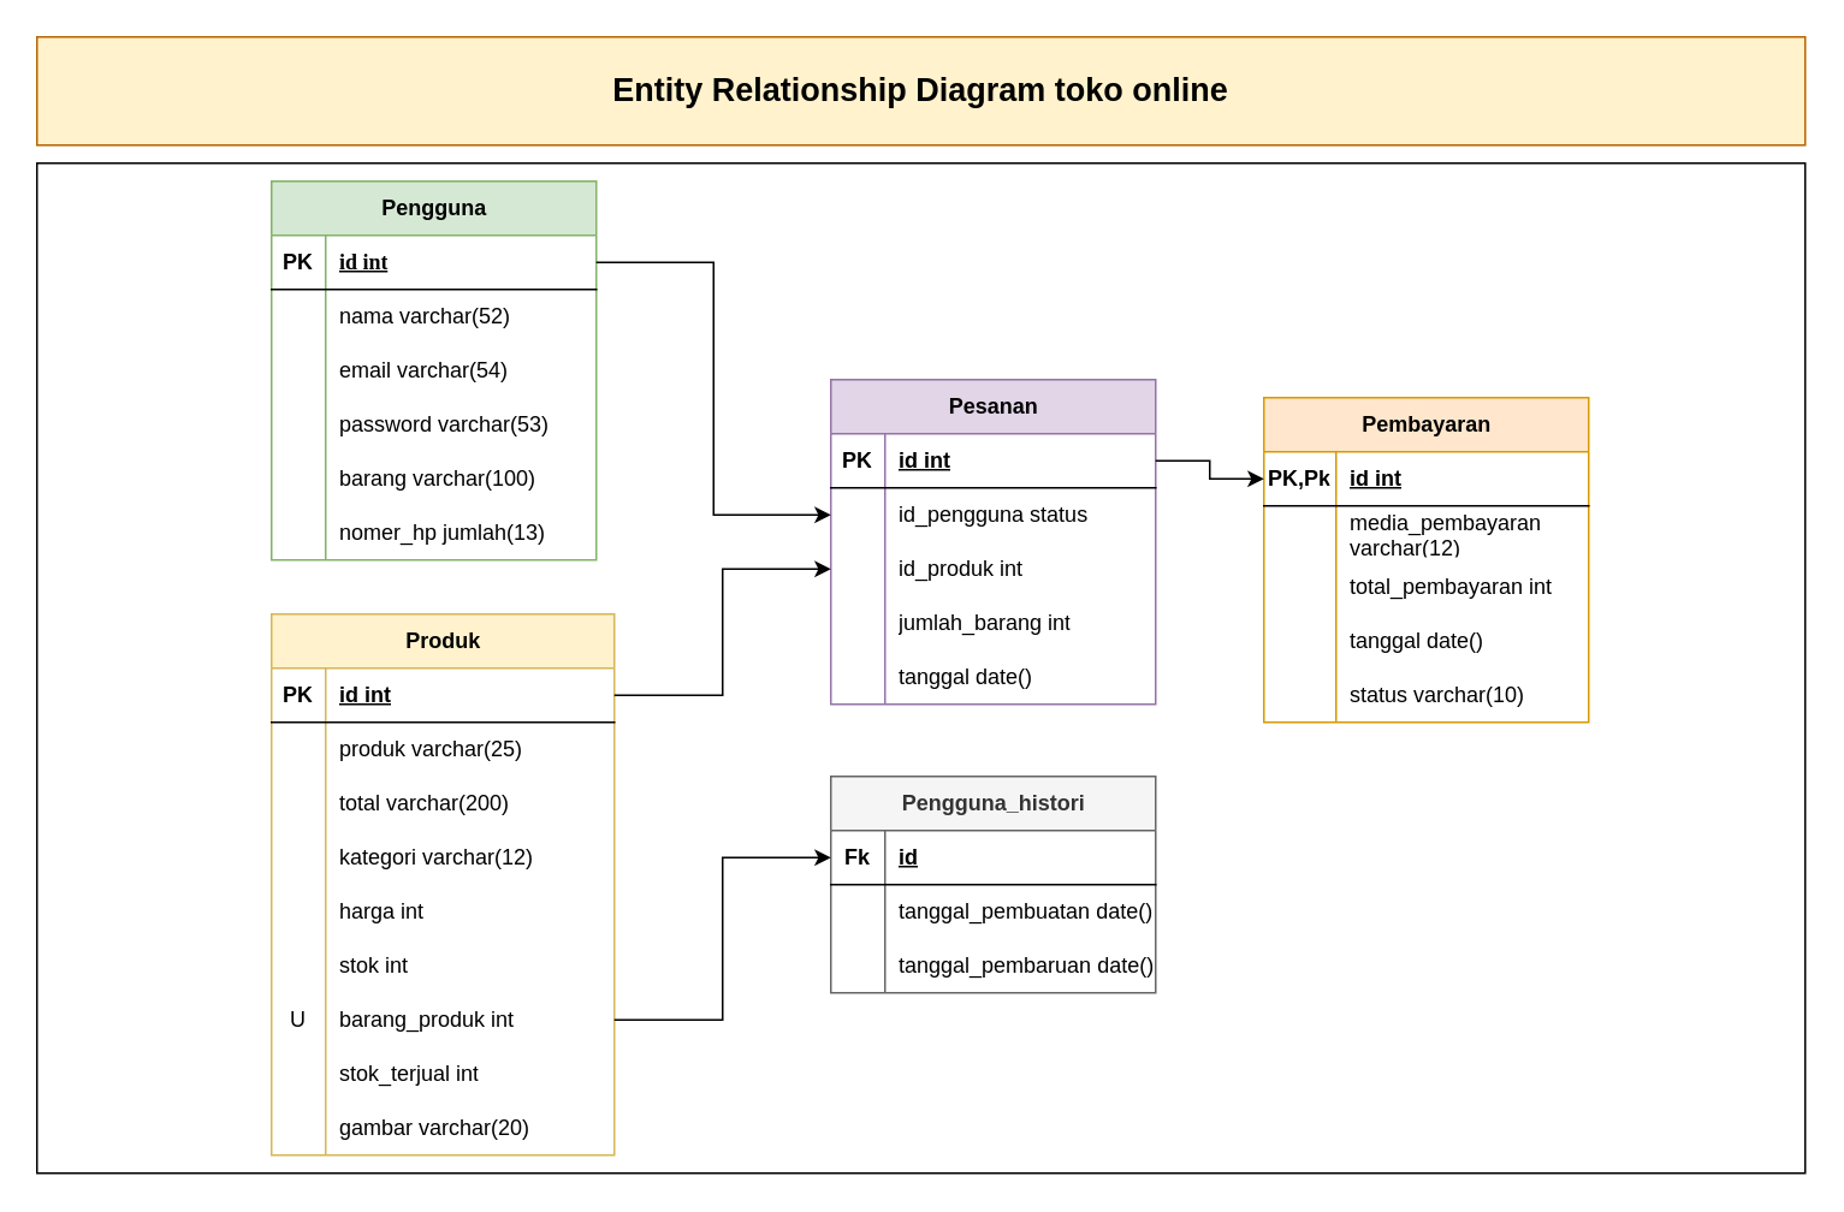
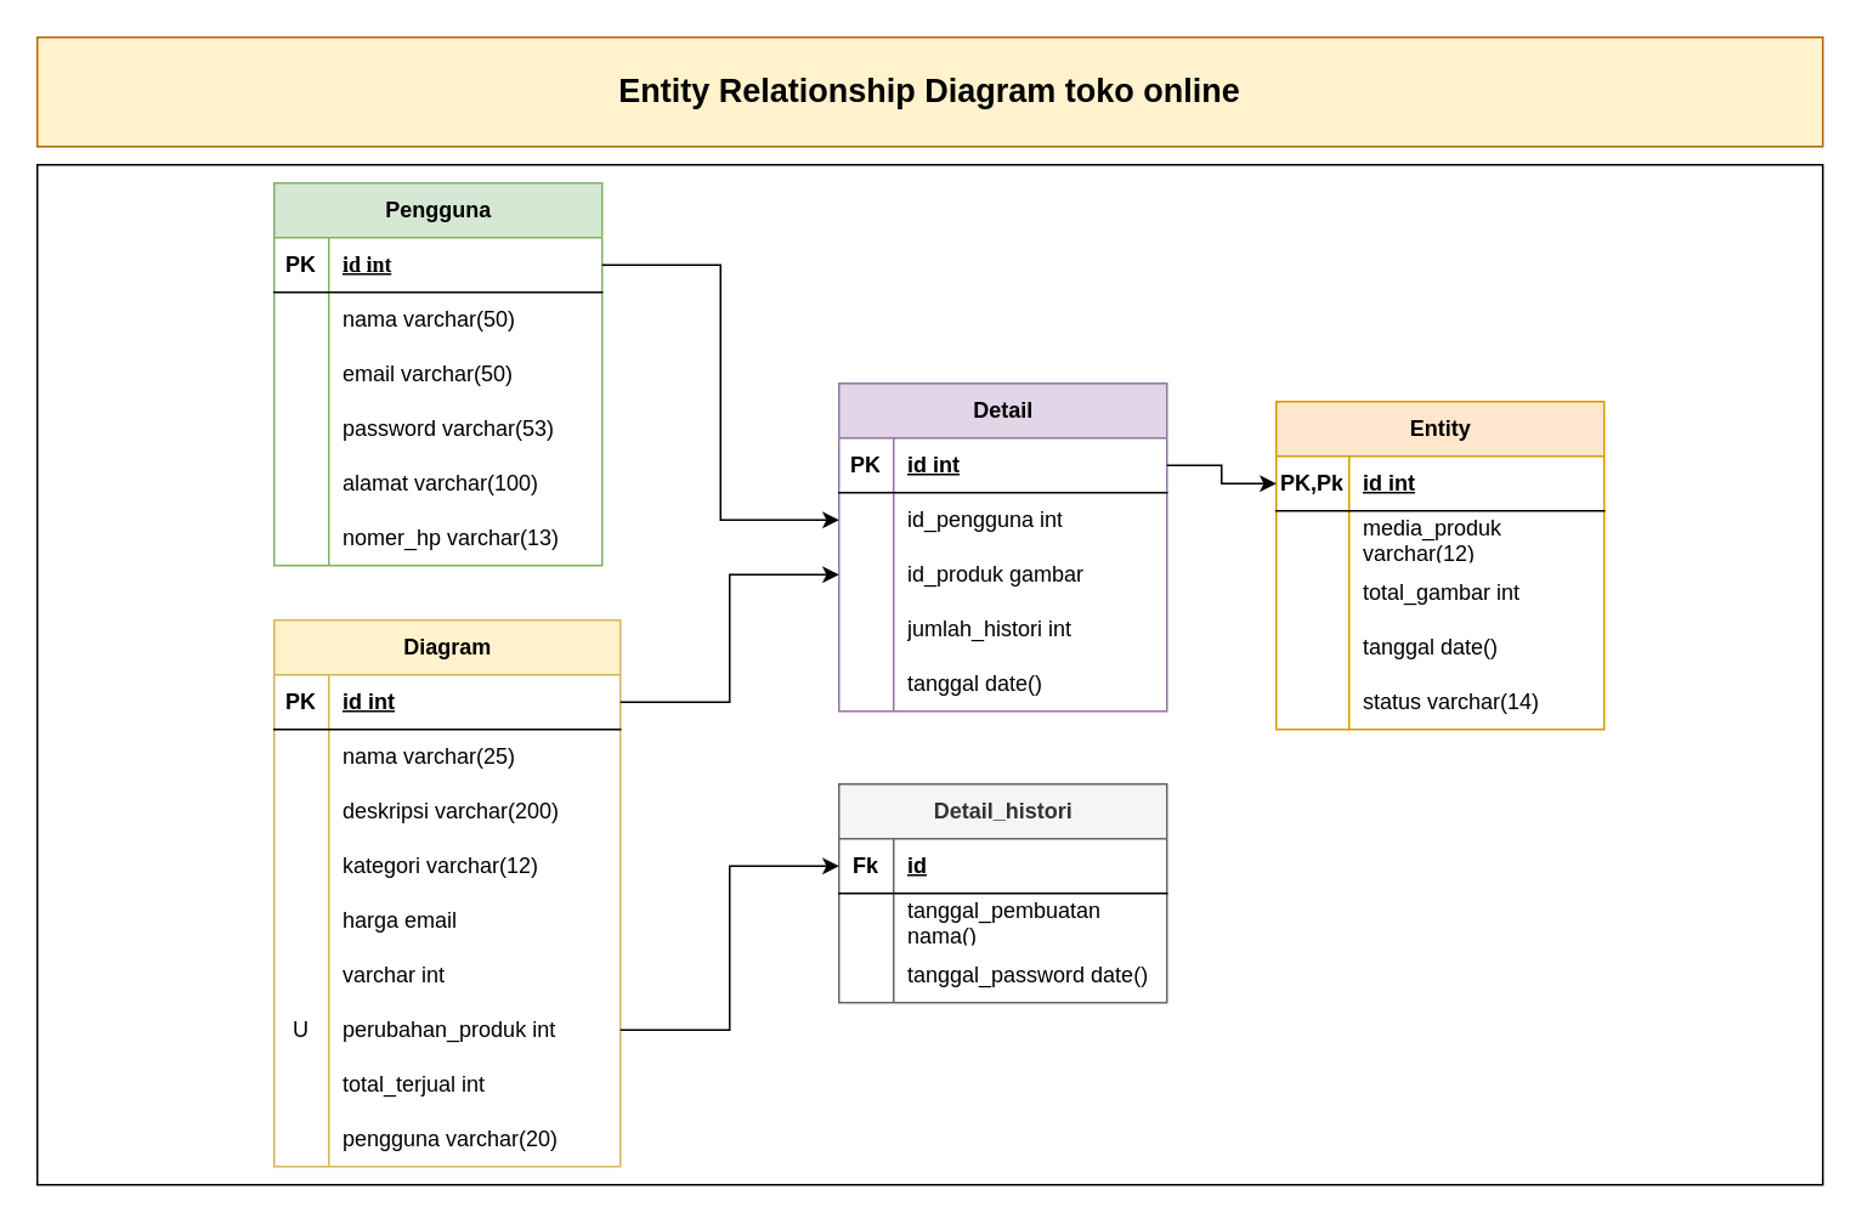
- <mxCell id="37" value="nama varchar(52)" style="shape=partialRectangle;connectable=0;fillColor=none;top=0;left=0;bottom=0;right=0;align=left;spacingLeft=6;overflow=hidden;whiteSpace=wrap;html=1;" parent="35" vertex="1"><mxGeometry x="30" width="150" height="30" as="geometry"><mxRectangle width="150" height="30" as="alternateBounds" /></mxGeometry></mxCell>
+ <mxCell id="37" value="nama varchar(50)" style="shape=partialRectangle;connectable=0;fillColor=none;top=0;left=0;bottom=0;right=0;align=left;spacingLeft=6;overflow=hidden;whiteSpace=wrap;html=1;" parent="35" vertex="1"><mxGeometry x="30" width="150" height="30" as="geometry"><mxRectangle width="150" height="30" as="alternateBounds" /></mxGeometry></mxCell>
- <mxCell id="40" value="email varchar(54)" style="shape=partialRectangle;connectable=0;fillColor=none;top=0;left=0;bottom=0;right=0;align=left;spacingLeft=6;overflow=hidden;whiteSpace=wrap;html=1;" parent="38" vertex="1"><mxGeometry x="30" width="150" height="30" as="geometry"><mxRectangle width="150" height="30" as="alternateBounds" /></mxGeometry></mxCell>
+ <mxCell id="40" value="email varchar(50)" style="shape=partialRectangle;connectable=0;fillColor=none;top=0;left=0;bottom=0;right=0;align=left;spacingLeft=6;overflow=hidden;whiteSpace=wrap;html=1;" parent="38" vertex="1"><mxGeometry x="30" width="150" height="30" as="geometry"><mxRectangle width="150" height="30" as="alternateBounds" /></mxGeometry></mxCell>
- <mxCell id="50" value="Pesanan" style="shape=table;startSize=30;container=1;collapsible=1;childLayout=tableLayout;fixedRows=1;rowLines=0;fontStyle=1;align=center;resizeLast=1;html=1;fillColor=#e1d5e7;strokeColor=#9673a6;" parent="1" vertex="1"><mxGeometry x="460" y="210" width="180" height="180" as="geometry" /></mxCell>
+ <mxCell id="50" value="Detail" style="shape=table;startSize=30;container=1;collapsible=1;childLayout=tableLayout;fixedRows=1;rowLines=0;fontStyle=1;align=center;resizeLast=1;html=1;fillColor=#e1d5e7;strokeColor=#9673a6;" parent="1" vertex="1"><mxGeometry x="460" y="210" width="180" height="180" as="geometry" /></mxCell>
- <mxCell id="78" value="Pembayaran" style="shape=table;startSize=30;container=1;collapsible=1;childLayout=tableLayout;fixedRows=1;rowLines=0;fontStyle=1;align=center;resizeLast=1;html=1;fillColor=#ffe6cc;strokeColor=#d79b00;" vertex="1" parent="1"><mxGeometry x="700" y="220" width="180" height="180" as="geometry" /></mxCell>
+ <mxCell id="78" value="Entity" style="shape=table;startSize=30;container=1;collapsible=1;childLayout=tableLayout;fixedRows=1;rowLines=0;fontStyle=1;align=center;resizeLast=1;html=1;fillColor=#ffe6cc;strokeColor=#d79b00;" vertex="1" parent="1"><mxGeometry x="700" y="220" width="180" height="180" as="geometry" /></mxCell>
- <mxCell id="46" value="barang varchar(100)" style="shape=partialRectangle;connectable=0;fillColor=none;top=0;left=0;bottom=0;right=0;align=left;spacingLeft=6;overflow=hidden;whiteSpace=wrap;html=1;" parent="44" vertex="1"><mxGeometry x="30" width="150" height="30" as="geometry"><mxRectangle width="150" height="30" as="alternateBounds" /></mxGeometry></mxCell>
+ <mxCell id="46" value="alamat varchar(100)" style="shape=partialRectangle;connectable=0;fillColor=none;top=0;left=0;bottom=0;right=0;align=left;spacingLeft=6;overflow=hidden;whiteSpace=wrap;html=1;" parent="44" vertex="1"><mxGeometry x="30" width="150" height="30" as="geometry"><mxRectangle width="150" height="30" as="alternateBounds" /></mxGeometry></mxCell>
- <mxCell id="56" value="id_pengguna status" style="shape=partialRectangle;connectable=0;fillColor=none;top=0;left=0;bottom=0;right=0;align=left;spacingLeft=6;overflow=hidden;whiteSpace=wrap;html=1;" parent="54" vertex="1"><mxGeometry x="30" width="150" height="30" as="geometry"><mxRectangle width="150" height="30" as="alternateBounds" /></mxGeometry></mxCell>
+ <mxCell id="56" value="id_pengguna int" style="shape=partialRectangle;connectable=0;fillColor=none;top=0;left=0;bottom=0;right=0;align=left;spacingLeft=6;overflow=hidden;whiteSpace=wrap;html=1;" parent="54" vertex="1"><mxGeometry x="30" width="150" height="30" as="geometry"><mxRectangle width="150" height="30" as="alternateBounds" /></mxGeometry></mxCell>
- <mxCell id="49" value="nomer_hp jumlah(13)" style="shape=partialRectangle;connectable=0;fillColor=none;top=0;left=0;bottom=0;right=0;align=left;spacingLeft=6;overflow=hidden;whiteSpace=wrap;html=1;" parent="47" vertex="1"><mxGeometry x="30" width="150" height="30" as="geometry"><mxRectangle width="150" height="30" as="alternateBounds" /></mxGeometry></mxCell>
+ <mxCell id="49" value="nomer_hp varchar(13)" style="shape=partialRectangle;connectable=0;fillColor=none;top=0;left=0;bottom=0;right=0;align=left;spacingLeft=6;overflow=hidden;whiteSpace=wrap;html=1;" parent="47" vertex="1"><mxGeometry x="30" width="150" height="30" as="geometry"><mxRectangle width="150" height="30" as="alternateBounds" /></mxGeometry></mxCell>
- <mxCell id="84" value="media_pembayaran varchar(12)" style="shape=partialRectangle;connectable=0;fillColor=none;top=0;left=0;bottom=0;right=0;align=left;spacingLeft=6;overflow=hidden;whiteSpace=wrap;html=1;" vertex="1" parent="82"><mxGeometry x="40" width="140" height="30" as="geometry"><mxRectangle width="140" height="30" as="alternateBounds" /></mxGeometry></mxCell>
+ <mxCell id="84" value="media_produk varchar(12)" style="shape=partialRectangle;connectable=0;fillColor=none;top=0;left=0;bottom=0;right=0;align=left;spacingLeft=6;overflow=hidden;whiteSpace=wrap;html=1;" vertex="1" parent="82"><mxGeometry x="40" width="140" height="30" as="geometry"><mxRectangle width="140" height="30" as="alternateBounds" /></mxGeometry></mxCell>
- <mxCell id="59" value="id_produk int" style="shape=partialRectangle;connectable=0;fillColor=none;top=0;left=0;bottom=0;right=0;align=left;spacingLeft=6;overflow=hidden;whiteSpace=wrap;html=1;" parent="57" vertex="1"><mxGeometry x="30" width="150" height="30" as="geometry"><mxRectangle width="150" height="30" as="alternateBounds" /></mxGeometry></mxCell>
+ <mxCell id="59" value="id_produk gambar" style="shape=partialRectangle;connectable=0;fillColor=none;top=0;left=0;bottom=0;right=0;align=left;spacingLeft=6;overflow=hidden;whiteSpace=wrap;html=1;" parent="57" vertex="1"><mxGeometry x="30" width="150" height="30" as="geometry"><mxRectangle width="150" height="30" as="alternateBounds" /></mxGeometry></mxCell>
- <mxCell id="87" value="total_pembayaran int" style="shape=partialRectangle;connectable=0;fillColor=none;top=0;left=0;bottom=0;right=0;align=left;spacingLeft=6;overflow=hidden;whiteSpace=wrap;html=1;" vertex="1" parent="85"><mxGeometry x="40" width="140" height="30" as="geometry"><mxRectangle width="140" height="30" as="alternateBounds" /></mxGeometry></mxCell>
+ <mxCell id="87" value="total_gambar int" style="shape=partialRectangle;connectable=0;fillColor=none;top=0;left=0;bottom=0;right=0;align=left;spacingLeft=6;overflow=hidden;whiteSpace=wrap;html=1;" vertex="1" parent="85"><mxGeometry x="40" width="140" height="30" as="geometry"><mxRectangle width="140" height="30" as="alternateBounds" /></mxGeometry></mxCell>
- <mxCell id="62" value="jumlah_barang int" style="shape=partialRectangle;connectable=0;fillColor=none;top=0;left=0;bottom=0;right=0;align=left;spacingLeft=6;overflow=hidden;whiteSpace=wrap;html=1;" vertex="1" parent="60"><mxGeometry x="30" width="150" height="30" as="geometry"><mxRectangle width="150" height="30" as="alternateBounds" /></mxGeometry></mxCell>
+ <mxCell id="62" value="jumlah_histori int" style="shape=partialRectangle;connectable=0;fillColor=none;top=0;left=0;bottom=0;right=0;align=left;spacingLeft=6;overflow=hidden;whiteSpace=wrap;html=1;" vertex="1" parent="60"><mxGeometry x="30" width="150" height="30" as="geometry"><mxRectangle width="150" height="30" as="alternateBounds" /></mxGeometry></mxCell>
- <mxCell id="3" value="Produk" style="shape=table;startSize=30;container=1;collapsible=1;childLayout=tableLayout;fixedRows=1;rowLines=0;fontStyle=1;align=center;resizeLast=1;html=1;fillColor=#fff2cc;strokeColor=#d6b656;" parent="1" vertex="1"><mxGeometry x="150" y="340" width="190" height="300" as="geometry" /></mxCell>
+ <mxCell id="3" value="Diagram" style="shape=table;startSize=30;container=1;collapsible=1;childLayout=tableLayout;fixedRows=1;rowLines=0;fontStyle=1;align=center;resizeLast=1;html=1;fillColor=#fff2cc;strokeColor=#d6b656;" parent="1" vertex="1"><mxGeometry x="150" y="340" width="190" height="300" as="geometry" /></mxCell>
- <mxCell id="93" value="status varchar(10)" style="shape=partialRectangle;connectable=0;fillColor=none;top=0;left=0;bottom=0;right=0;align=left;spacingLeft=6;overflow=hidden;whiteSpace=wrap;html=1;" vertex="1" parent="91"><mxGeometry x="40" width="140" height="30" as="geometry"><mxRectangle width="140" height="30" as="alternateBounds" /></mxGeometry></mxCell>
+ <mxCell id="93" value="status varchar(14)" style="shape=partialRectangle;connectable=0;fillColor=none;top=0;left=0;bottom=0;right=0;align=left;spacingLeft=6;overflow=hidden;whiteSpace=wrap;html=1;" vertex="1" parent="91"><mxGeometry x="40" width="140" height="30" as="geometry"><mxRectangle width="140" height="30" as="alternateBounds" /></mxGeometry></mxCell>
- <mxCell id="9" value="produk varchar(25)" style="shape=partialRectangle;connectable=0;fillColor=none;top=0;left=0;bottom=0;right=0;align=left;spacingLeft=6;overflow=hidden;whiteSpace=wrap;html=1;" parent="7" vertex="1"><mxGeometry x="30" width="160" height="30" as="geometry"><mxRectangle width="160" height="30" as="alternateBounds" /></mxGeometry></mxCell>
+ <mxCell id="9" value="nama varchar(25)" style="shape=partialRectangle;connectable=0;fillColor=none;top=0;left=0;bottom=0;right=0;align=left;spacingLeft=6;overflow=hidden;whiteSpace=wrap;html=1;" parent="7" vertex="1"><mxGeometry x="30" width="160" height="30" as="geometry"><mxRectangle width="160" height="30" as="alternateBounds" /></mxGeometry></mxCell>
- <mxCell id="12" value="total varchar(200)" style="shape=partialRectangle;connectable=0;fillColor=none;top=0;left=0;bottom=0;right=0;align=left;spacingLeft=6;overflow=hidden;whiteSpace=wrap;html=1;" parent="10" vertex="1"><mxGeometry x="30" width="160" height="30" as="geometry"><mxRectangle width="160" height="30" as="alternateBounds" /></mxGeometry></mxCell>
+ <mxCell id="12" value="deskripsi varchar(200)" style="shape=partialRectangle;connectable=0;fillColor=none;top=0;left=0;bottom=0;right=0;align=left;spacingLeft=6;overflow=hidden;whiteSpace=wrap;html=1;" parent="10" vertex="1"><mxGeometry x="30" width="160" height="30" as="geometry"><mxRectangle width="160" height="30" as="alternateBounds" /></mxGeometry></mxCell>
- <mxCell id="66" value="Pengguna_histori" style="shape=table;startSize=30;container=1;collapsible=1;childLayout=tableLayout;fixedRows=1;rowLines=0;fontStyle=1;align=center;resizeLast=1;html=1;fillColor=#f5f5f5;fontColor=#333333;strokeColor=#666666;" parent="1" vertex="1"><mxGeometry x="460" y="430" width="180" height="120" as="geometry" /></mxCell>
+ <mxCell id="66" value="Detail_histori" style="shape=table;startSize=30;container=1;collapsible=1;childLayout=tableLayout;fixedRows=1;rowLines=0;fontStyle=1;align=center;resizeLast=1;html=1;fillColor=#f5f5f5;fontColor=#333333;strokeColor=#666666;" parent="1" vertex="1"><mxGeometry x="460" y="430" width="180" height="120" as="geometry" /></mxCell>
- <mxCell id="18" value="harga int" style="shape=partialRectangle;connectable=0;fillColor=none;top=0;left=0;bottom=0;right=0;align=left;spacingLeft=6;overflow=hidden;whiteSpace=wrap;html=1;" parent="16" vertex="1"><mxGeometry x="30" width="160" height="30" as="geometry"><mxRectangle width="160" height="30" as="alternateBounds" /></mxGeometry></mxCell>
+ <mxCell id="18" value="harga email" style="shape=partialRectangle;connectable=0;fillColor=none;top=0;left=0;bottom=0;right=0;align=left;spacingLeft=6;overflow=hidden;whiteSpace=wrap;html=1;" parent="16" vertex="1"><mxGeometry x="30" width="160" height="30" as="geometry"><mxRectangle width="160" height="30" as="alternateBounds" /></mxGeometry></mxCell>
- <mxCell id="72" value="tanggal_pembuatan date()" style="shape=partialRectangle;connectable=0;fillColor=none;top=0;left=0;bottom=0;right=0;align=left;spacingLeft=6;overflow=hidden;whiteSpace=wrap;html=1;" parent="70" vertex="1"><mxGeometry x="30" width="150" height="30" as="geometry"><mxRectangle width="150" height="30" as="alternateBounds" /></mxGeometry></mxCell>
+ <mxCell id="72" value="tanggal_pembuatan nama()" style="shape=partialRectangle;connectable=0;fillColor=none;top=0;left=0;bottom=0;right=0;align=left;spacingLeft=6;overflow=hidden;whiteSpace=wrap;html=1;" parent="70" vertex="1"><mxGeometry x="30" width="150" height="30" as="geometry"><mxRectangle width="150" height="30" as="alternateBounds" /></mxGeometry></mxCell>
- <mxCell id="21" value="stok int" style="shape=partialRectangle;connectable=0;fillColor=none;top=0;left=0;bottom=0;right=0;align=left;spacingLeft=6;overflow=hidden;whiteSpace=wrap;html=1;" parent="19" vertex="1"><mxGeometry x="30" width="160" height="30" as="geometry"><mxRectangle width="160" height="30" as="alternateBounds" /></mxGeometry></mxCell>
+ <mxCell id="21" value="varchar int" style="shape=partialRectangle;connectable=0;fillColor=none;top=0;left=0;bottom=0;right=0;align=left;spacingLeft=6;overflow=hidden;whiteSpace=wrap;html=1;" parent="19" vertex="1"><mxGeometry x="30" width="160" height="30" as="geometry"><mxRectangle width="160" height="30" as="alternateBounds" /></mxGeometry></mxCell>
- <mxCell id="75" value="tanggal_pembaruan date()" style="shape=partialRectangle;connectable=0;fillColor=none;top=0;left=0;bottom=0;right=0;align=left;spacingLeft=6;overflow=hidden;whiteSpace=wrap;html=1;" parent="73" vertex="1"><mxGeometry x="30" width="150" height="30" as="geometry"><mxRectangle width="150" height="30" as="alternateBounds" /></mxGeometry></mxCell>
+ <mxCell id="75" value="tanggal_password date()" style="shape=partialRectangle;connectable=0;fillColor=none;top=0;left=0;bottom=0;right=0;align=left;spacingLeft=6;overflow=hidden;whiteSpace=wrap;html=1;" parent="73" vertex="1"><mxGeometry x="30" width="150" height="30" as="geometry"><mxRectangle width="150" height="30" as="alternateBounds" /></mxGeometry></mxCell>
- <mxCell id="24" value="&lt;div&gt;barang_produk int&lt;/div&gt;" style="shape=partialRectangle;connectable=0;fillColor=none;top=0;left=0;bottom=0;right=0;align=left;spacingLeft=6;overflow=hidden;whiteSpace=wrap;html=1;" parent="22" vertex="1"><mxGeometry x="30" width="160" height="30" as="geometry"><mxRectangle width="160" height="30" as="alternateBounds" /></mxGeometry></mxCell>
+ <mxCell id="24" value="&lt;div&gt;perubahan_produk int&lt;/div&gt;" style="shape=partialRectangle;connectable=0;fillColor=none;top=0;left=0;bottom=0;right=0;align=left;spacingLeft=6;overflow=hidden;whiteSpace=wrap;html=1;" parent="22" vertex="1"><mxGeometry x="30" width="160" height="30" as="geometry"><mxRectangle width="160" height="30" as="alternateBounds" /></mxGeometry></mxCell>
- <mxCell id="27" value="stok_terjual int" style="shape=partialRectangle;connectable=0;fillColor=none;top=0;left=0;bottom=0;right=0;align=left;spacingLeft=6;overflow=hidden;whiteSpace=wrap;html=1;" parent="25" vertex="1"><mxGeometry x="30" width="160" height="30" as="geometry"><mxRectangle width="160" height="30" as="alternateBounds" /></mxGeometry></mxCell>
+ <mxCell id="27" value="total_terjual int" style="shape=partialRectangle;connectable=0;fillColor=none;top=0;left=0;bottom=0;right=0;align=left;spacingLeft=6;overflow=hidden;whiteSpace=wrap;html=1;" parent="25" vertex="1"><mxGeometry x="30" width="160" height="30" as="geometry"><mxRectangle width="160" height="30" as="alternateBounds" /></mxGeometry></mxCell>
- <mxCell id="30" value="gambar varchar(20)" style="shape=partialRectangle;connectable=0;fillColor=none;top=0;left=0;bottom=0;right=0;align=left;spacingLeft=6;overflow=hidden;whiteSpace=wrap;html=1;" vertex="1" parent="28"><mxGeometry x="30" width="160" height="30" as="geometry"><mxRectangle width="160" height="30" as="alternateBounds" /></mxGeometry></mxCell>
+ <mxCell id="30" value="pengguna varchar(20)" style="shape=partialRectangle;connectable=0;fillColor=none;top=0;left=0;bottom=0;right=0;align=left;spacingLeft=6;overflow=hidden;whiteSpace=wrap;html=1;" vertex="1" parent="28"><mxGeometry x="30" width="160" height="30" as="geometry"><mxRectangle width="160" height="30" as="alternateBounds" /></mxGeometry></mxCell>
